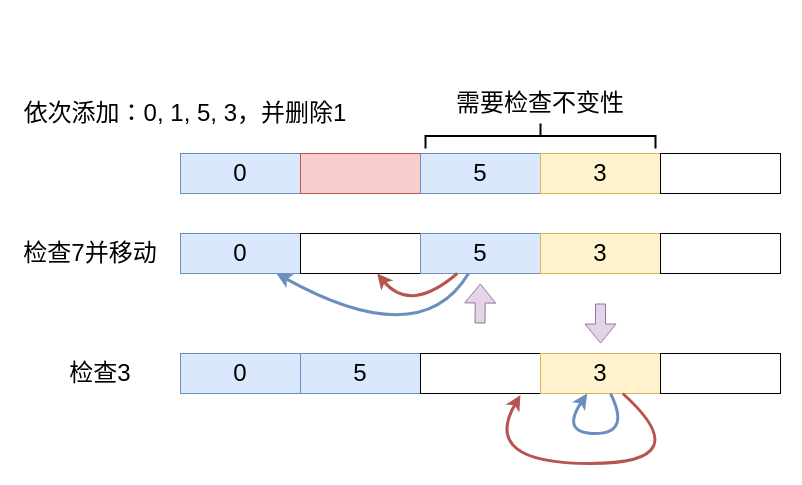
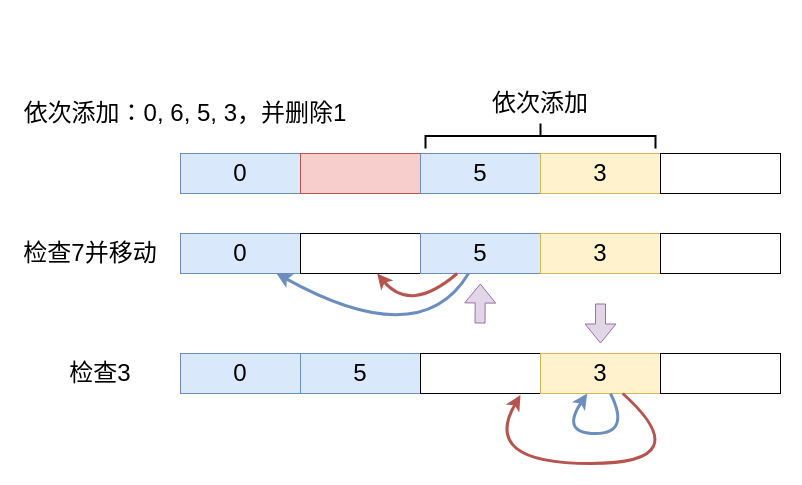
- <mxCell id="27" value="需要检查不变性" style="text;html=1;strokeColor=none;fillColor=none;align=center;verticalAlign=middle;whiteSpace=wrap;rounded=0;fontSize=24;" parent="1" vertex="1"><mxGeometry x="455" y="83" width="170" height="40" as="geometry" /></mxCell>
+ <mxCell id="27" value="依次添加" style="text;html=1;strokeColor=none;fillColor=none;align=center;verticalAlign=middle;whiteSpace=wrap;rounded=0;fontSize=24;" parent="1" vertex="1"><mxGeometry x="455" y="83" width="170" height="40" as="geometry" /></mxCell>
- <mxCell id="7" value="依次添加：0, 1, 5, 3，并删除1" style="text;html=1;strokeColor=none;fillColor=none;align=center;verticalAlign=middle;whiteSpace=wrap;rounded=0;fontSize=24;" parent="1" vertex="1"><mxGeometry x="20" y="93" width="330" height="40" as="geometry" /></mxCell>
+ <mxCell id="7" value="依次添加：0, 6, 5, 3，并删除1" style="text;html=1;strokeColor=none;fillColor=none;align=center;verticalAlign=middle;whiteSpace=wrap;rounded=0;fontSize=24;" parent="1" vertex="1"><mxGeometry x="20" y="93" width="330" height="40" as="geometry" /></mxCell>
